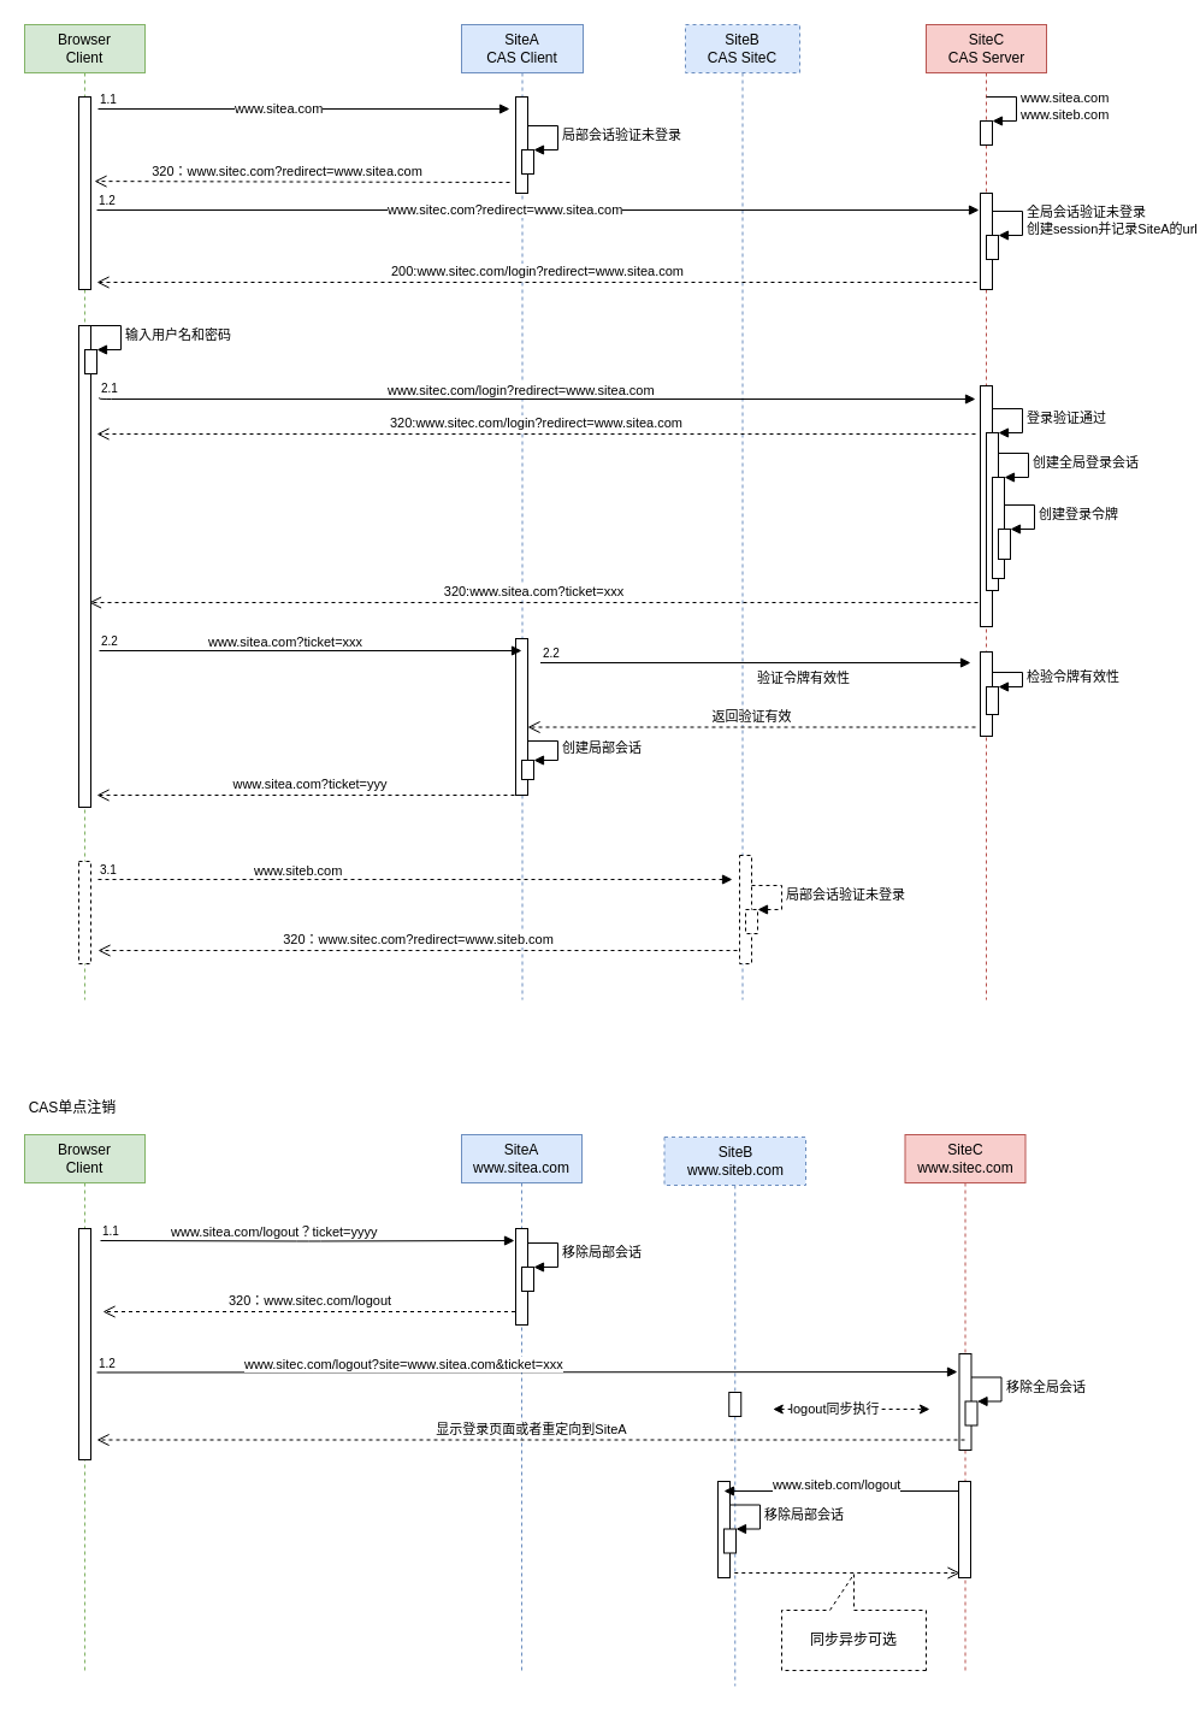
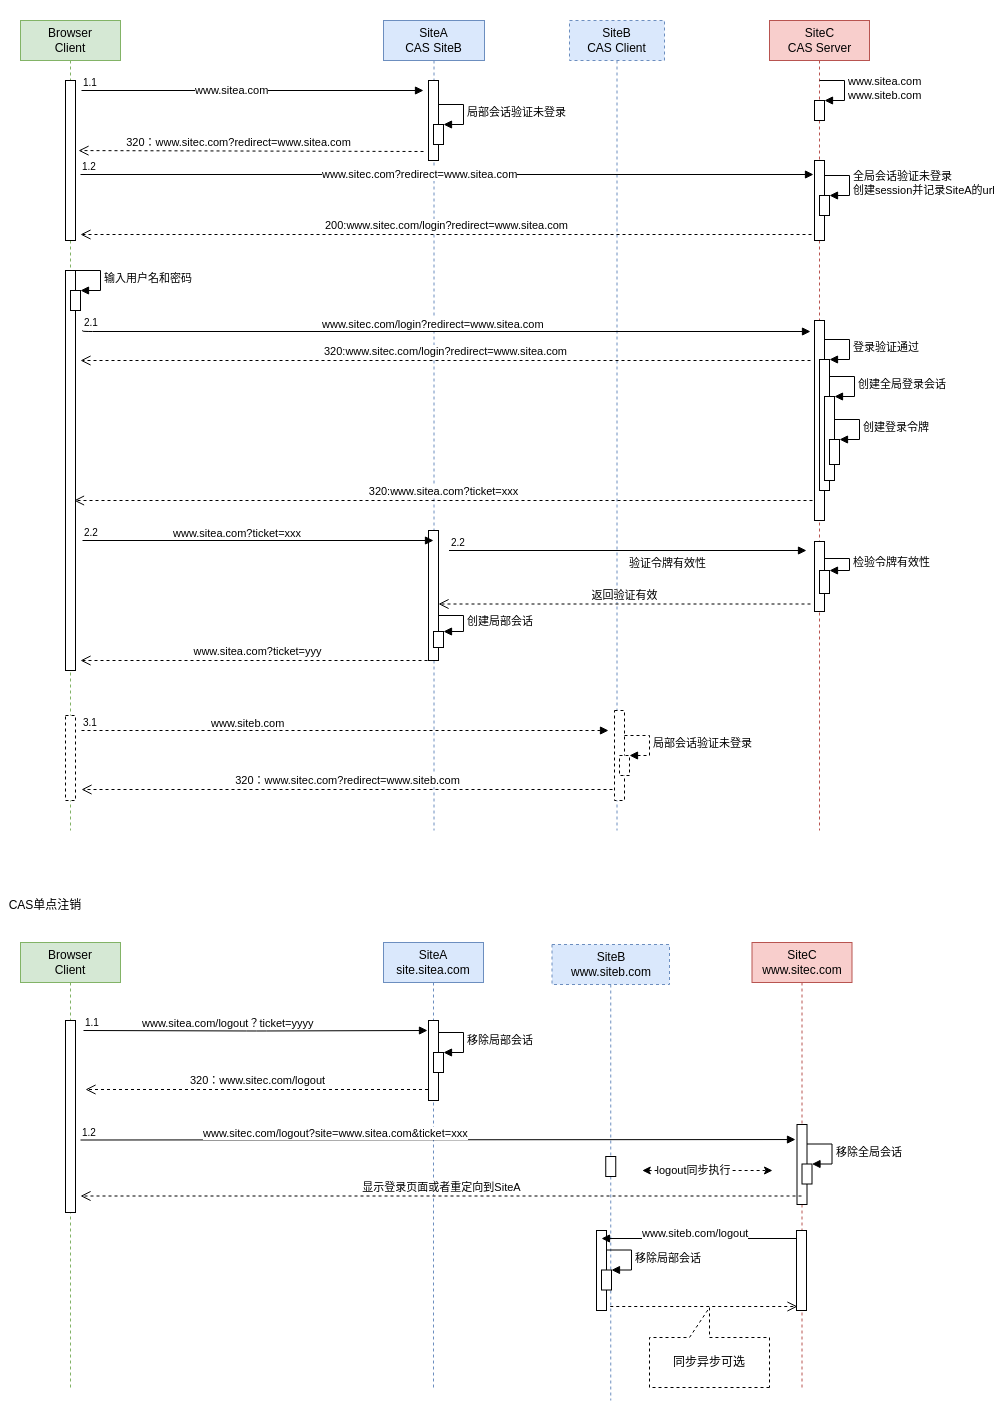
- <mxCell id="27" value="SiteA&lt;br&gt;CAS Client" style="shape=umlLifeline;perimeter=lifelinePerimeter;whiteSpace=wrap;html=1;container=1;collapsible=0;recursiveResize=0;outlineConnect=0;align=center;fillColor=#dae8fc;strokeColor=#6c8ebf;" parent="1" vertex="1"><mxGeometry x="383" y="20" width="101" height="810" as="geometry" /></mxCell>
+ <mxCell id="27" value="SiteA&lt;br&gt;CAS SiteB" style="shape=umlLifeline;perimeter=lifelinePerimeter;whiteSpace=wrap;html=1;container=1;collapsible=0;recursiveResize=0;outlineConnect=0;align=center;fillColor=#dae8fc;strokeColor=#6c8ebf;" parent="1" vertex="1"><mxGeometry x="383" y="20" width="101" height="810" as="geometry" /></mxCell>
- <mxCell id="34" value="SiteB&lt;br&gt;CAS SiteC" style="shape=umlLifeline;perimeter=lifelinePerimeter;whiteSpace=wrap;html=1;container=1;collapsible=0;recursiveResize=0;outlineConnect=0;align=center;fillColor=#dae8fc;strokeColor=#6c8ebf;dashed=1;" parent="1" vertex="1"><mxGeometry x="569" y="20" width="95" height="810" as="geometry" /></mxCell>
+ <mxCell id="34" value="SiteB&lt;br&gt;CAS Client" style="shape=umlLifeline;perimeter=lifelinePerimeter;whiteSpace=wrap;html=1;container=1;collapsible=0;recursiveResize=0;outlineConnect=0;align=center;fillColor=#dae8fc;strokeColor=#6c8ebf;dashed=1;" parent="1" vertex="1"><mxGeometry x="569" y="20" width="95" height="810" as="geometry" /></mxCell>
- <mxCell id="75" value="CAS单点注销" style="text;html=1;strokeColor=none;fillColor=none;align=center;verticalAlign=middle;whiteSpace=wrap;rounded=0;" parent="1" vertex="1"><mxGeometry x="20" y="910" width="80" height="20" as="geometry" /></mxCell>
+ <mxCell id="75" value="CAS单点注销" style="text;html=1;strokeColor=none;fillColor=none;align=center;verticalAlign=middle;whiteSpace=wrap;rounded=0;" parent="1" vertex="1"><mxGeometry x="5" y="895" width="80" height="20" as="geometry" /></mxCell>
- <mxCell id="59" value="SiteA&lt;br&gt;www.sitea.com" style="shape=umlLifeline;perimeter=lifelinePerimeter;whiteSpace=wrap;html=1;container=1;collapsible=0;recursiveResize=0;outlineConnect=0;align=center;fillColor=#dae8fc;strokeColor=#6c8ebf;" parent="1" vertex="1"><mxGeometry x="383" y="942" width="100" height="448" as="geometry" /></mxCell>
+ <mxCell id="59" value="SiteA&lt;br&gt;site.sitea.com" style="shape=umlLifeline;perimeter=lifelinePerimeter;whiteSpace=wrap;html=1;container=1;collapsible=0;recursiveResize=0;outlineConnect=0;align=center;fillColor=#dae8fc;strokeColor=#6c8ebf;" parent="1" vertex="1"><mxGeometry x="383" y="942" width="100" height="448" as="geometry" /></mxCell>
